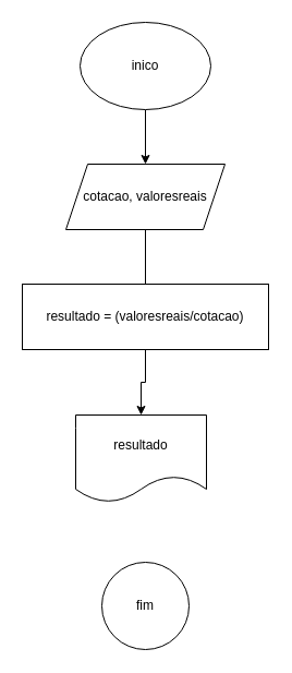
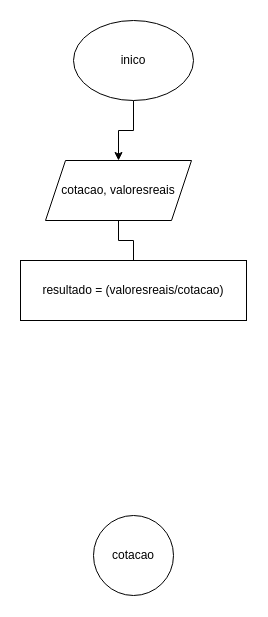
- <mxCell id="5" value="cotacao, valoresreais" style="shape=parallelogram;perimeter=parallelogramPerimeter;whiteSpace=wrap;html=1;fixedSize=1;" vertex="1" parent="1"><mxGeometry x="60" y="150" width="146" height="60" as="geometry" /></mxCell>
+ <mxCell id="5" value="cotacao, valoresreais" style="shape=parallelogram;perimeter=parallelogramPerimeter;whiteSpace=wrap;html=1;fixedSize=1;" vertex="1" parent="1"><mxGeometry x="45" y="160" width="146" height="60" as="geometry" /></mxCell>
- <mxCell id="6" style="edgeStyle=orthogonalEdgeStyle;rounded=0;orthogonalLoop=1;jettySize=auto;html=1;entryX=0.5;entryY=0;entryDx=0;entryDy=0;" edge="1" parent="1" source="7" target="8"><mxGeometry relative="1" as="geometry" /></mxCell>
- <mxCell id="8" value="resultado" style="shape=document;whiteSpace=wrap;html=1;boundedLbl=1;" vertex="1" parent="1"><mxGeometry x="69" y="380" width="120" height="80" as="geometry" /></mxCell>
- <mxCell id="9" value="fim" style="ellipse;whiteSpace=wrap;html=1;aspect=fixed;" vertex="1" parent="1"><mxGeometry x="93" y="515" width="80" height="80" as="geometry" /></mxCell>
+ <mxCell id="9" value="cotacao" style="ellipse;whiteSpace=wrap;html=1;aspect=fixed;" vertex="1" parent="1"><mxGeometry x="93" y="515" width="80" height="80" as="geometry" /></mxCell>
